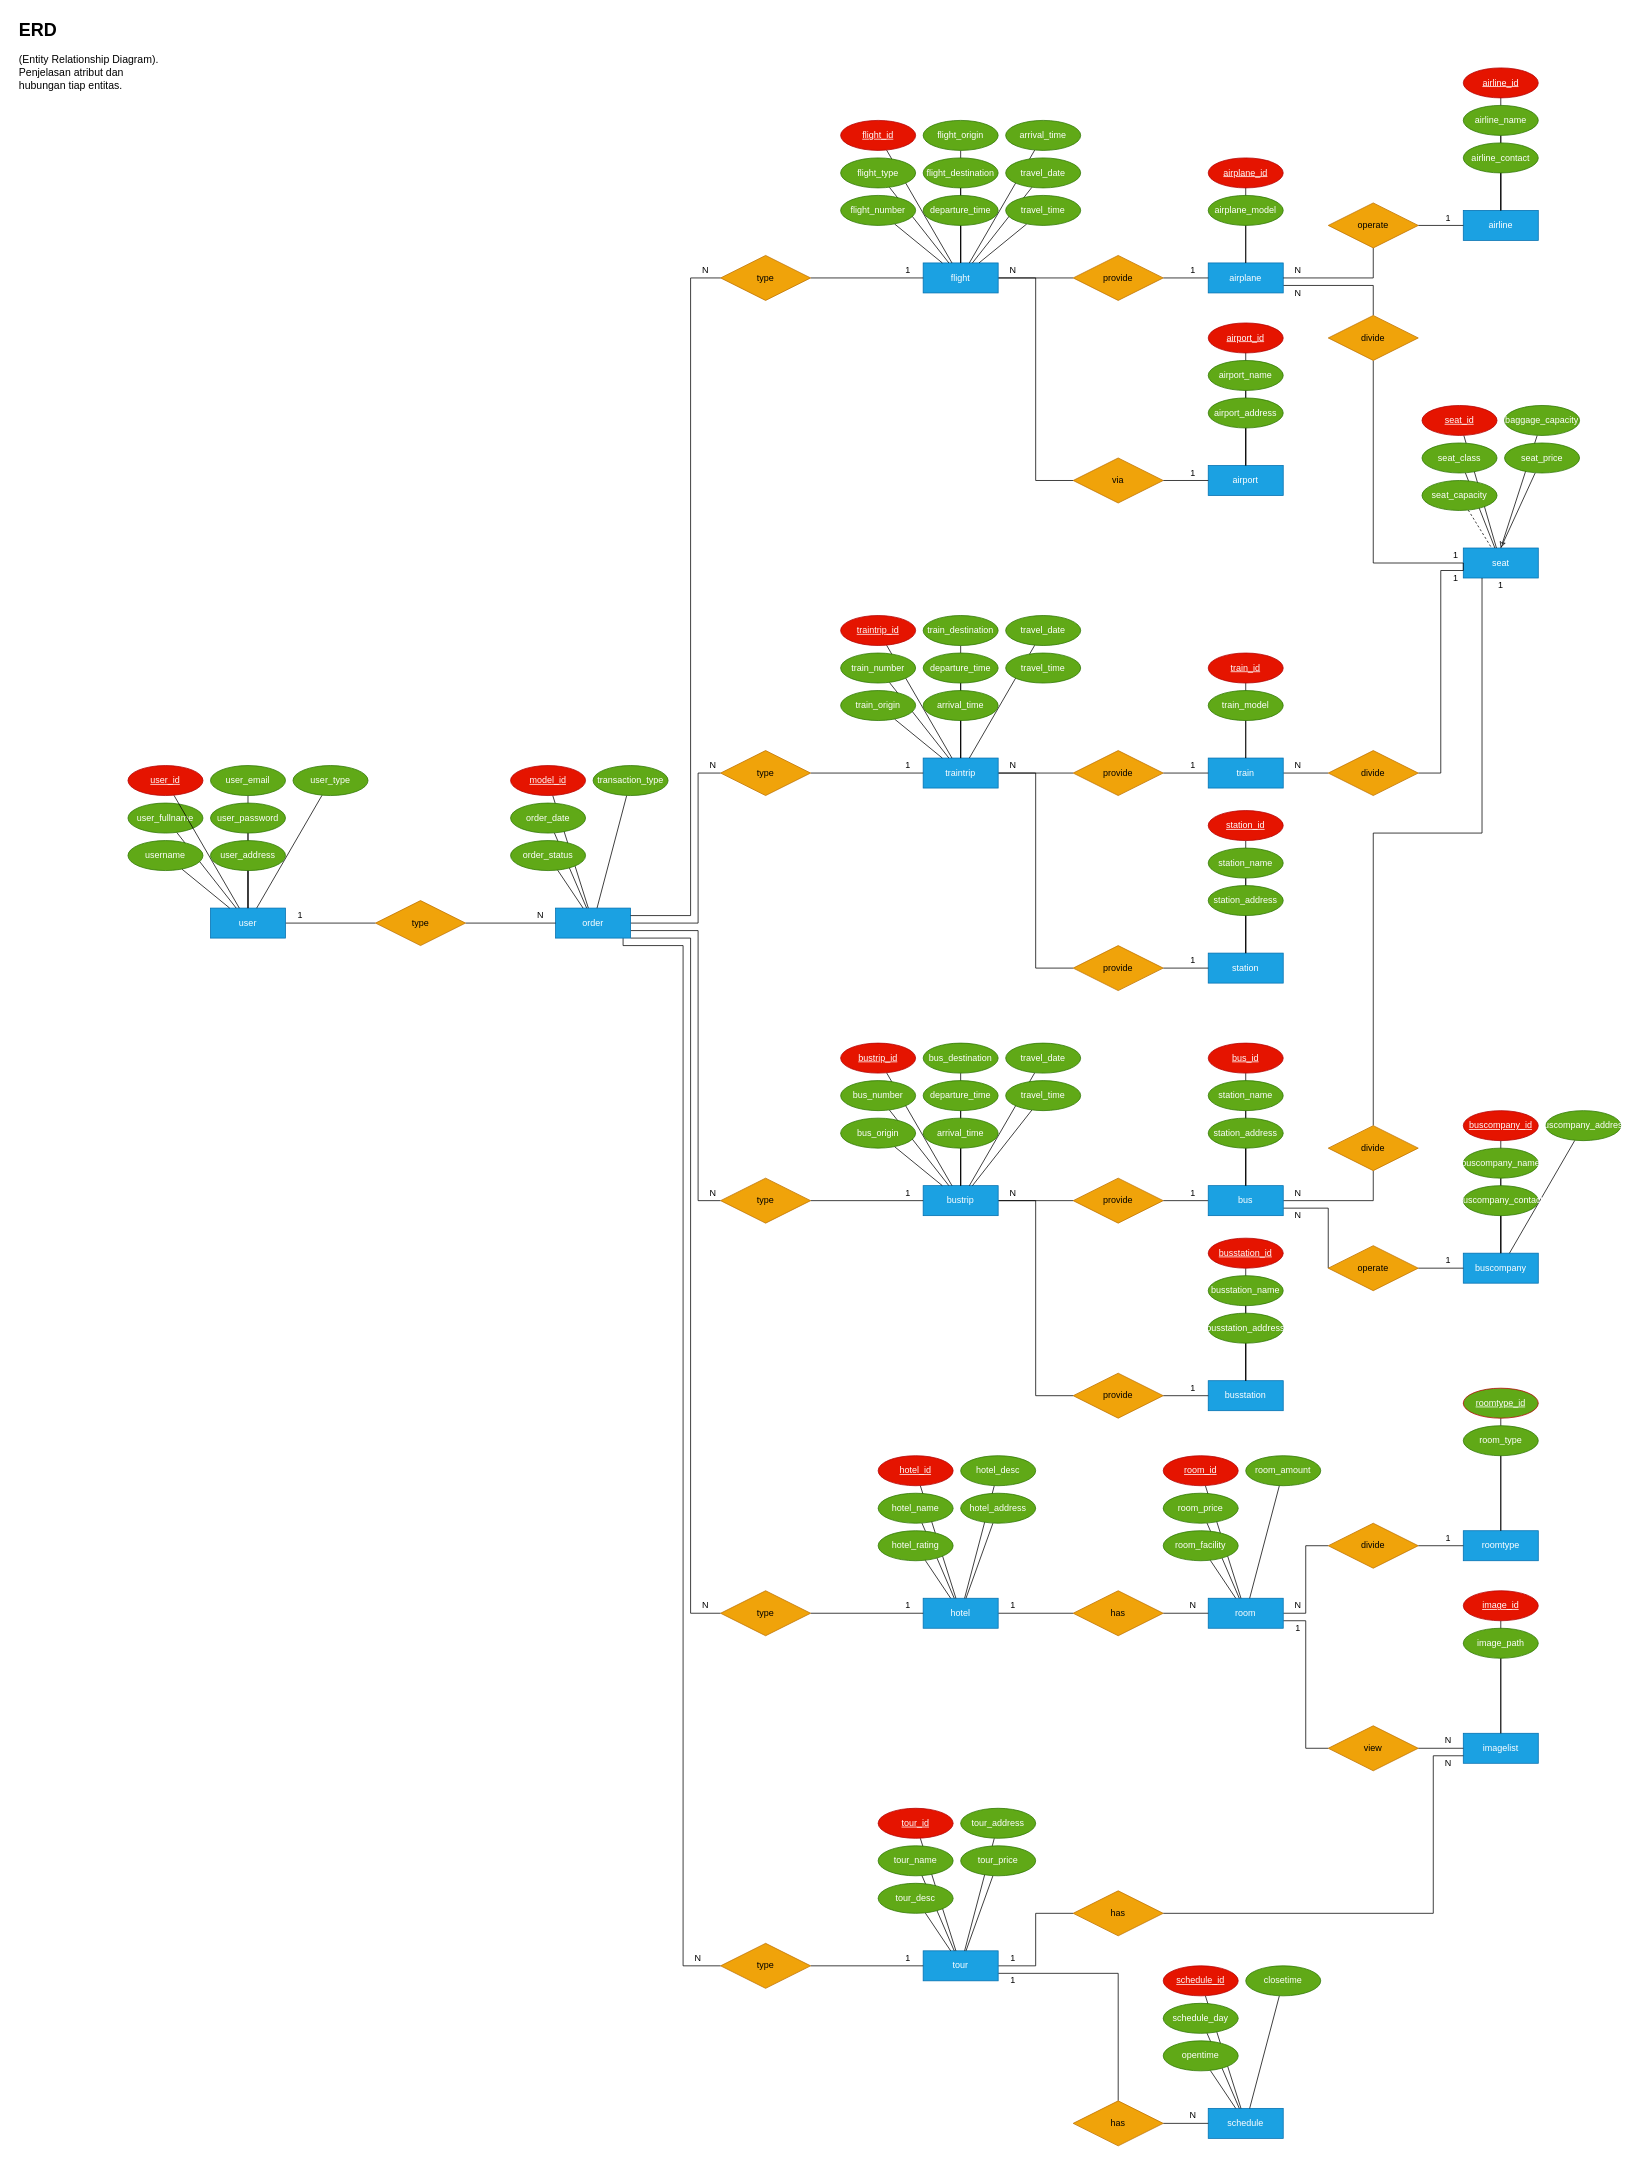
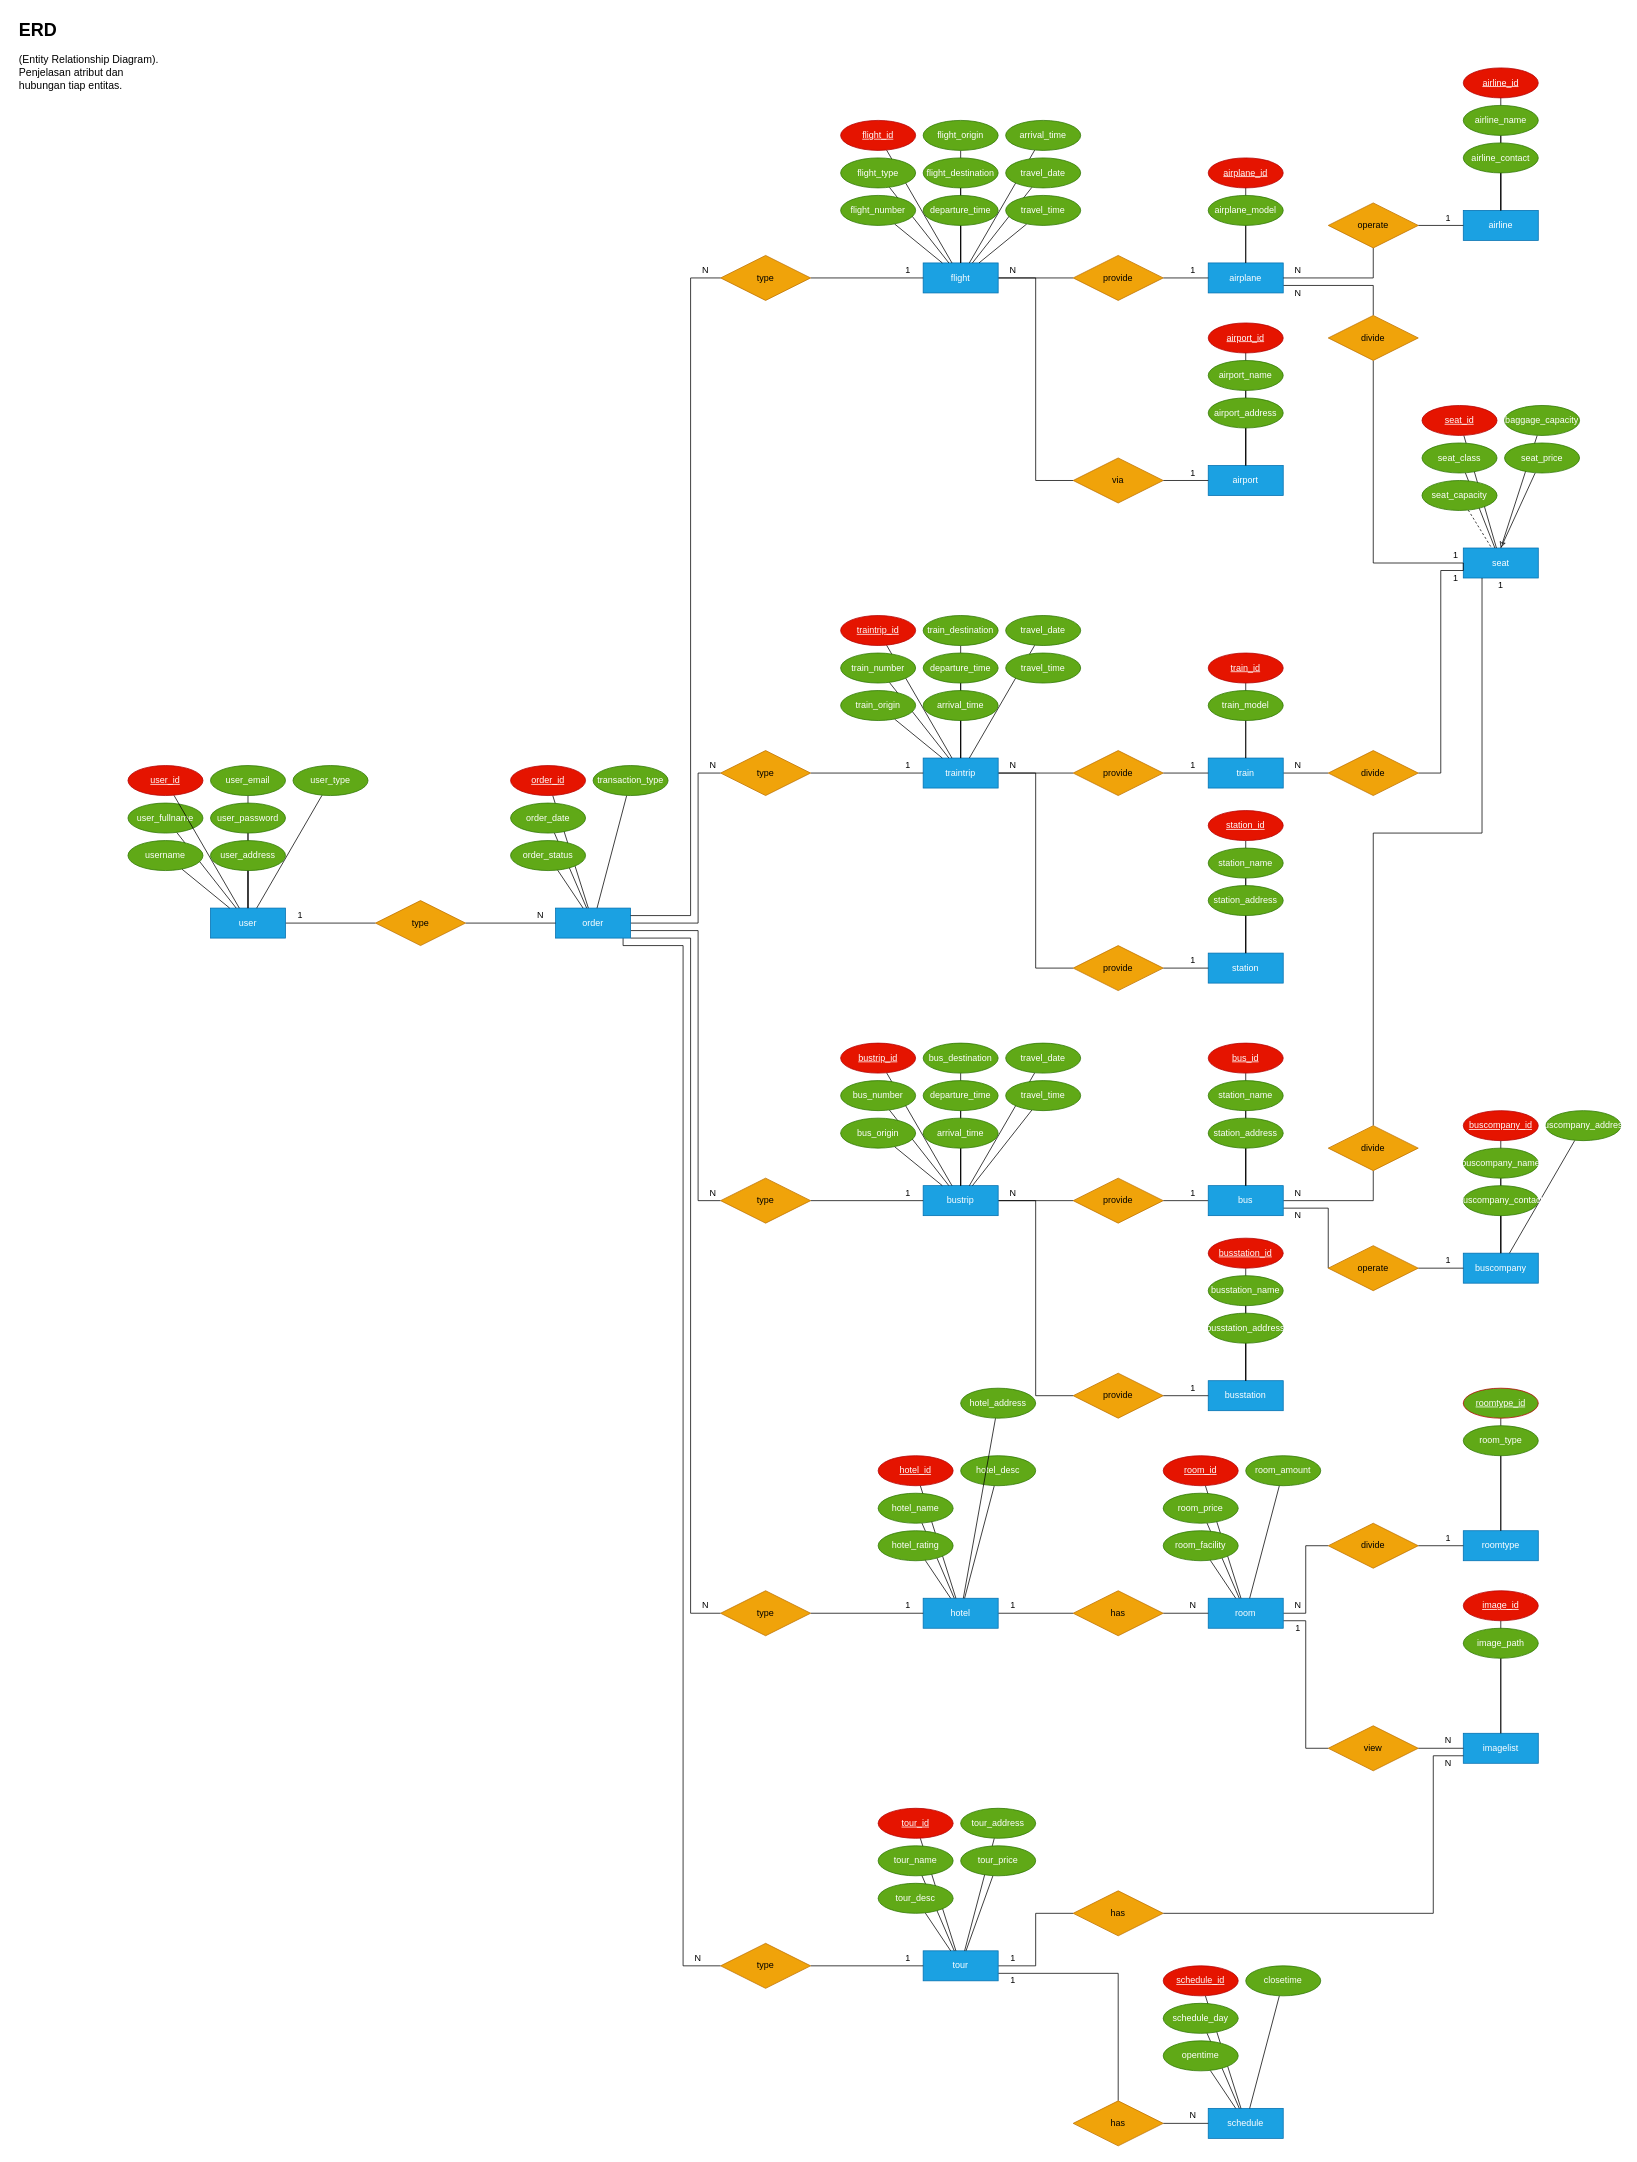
- <mxCell id="59" value="model_id" style="ellipse;whiteSpace=wrap;html=1;align=center;fontStyle=4;fillColor=#e51400;strokeColor=#B20000;fontColor=#ffffff;" parent="1" vertex="1"><mxGeometry x="680" y="1020" width="100" height="40" as="geometry" /></mxCell>
+ <mxCell id="59" value="order_id" style="ellipse;whiteSpace=wrap;html=1;align=center;fontStyle=4;fillColor=#e51400;strokeColor=#B20000;fontColor=#ffffff;" parent="1" vertex="1"><mxGeometry x="680" y="1020" width="100" height="40" as="geometry" /></mxCell>
- <mxCell id="211" value="hotel_address" style="ellipse;whiteSpace=wrap;html=1;align=center;fillColor=#60a917;strokeColor=#2D7600;fontColor=#ffffff;" parent="1" vertex="1"><mxGeometry x="1280" y="1990" width="100" height="40" as="geometry" /></mxCell>
+ <mxCell id="211" value="hotel_address" style="ellipse;whiteSpace=wrap;html=1;align=center;fillColor=#60a917;strokeColor=#2D7600;fontColor=#ffffff;" parent="1" vertex="1"><mxGeometry x="1280" y="1850" width="100" height="40" as="geometry" /></mxCell>
